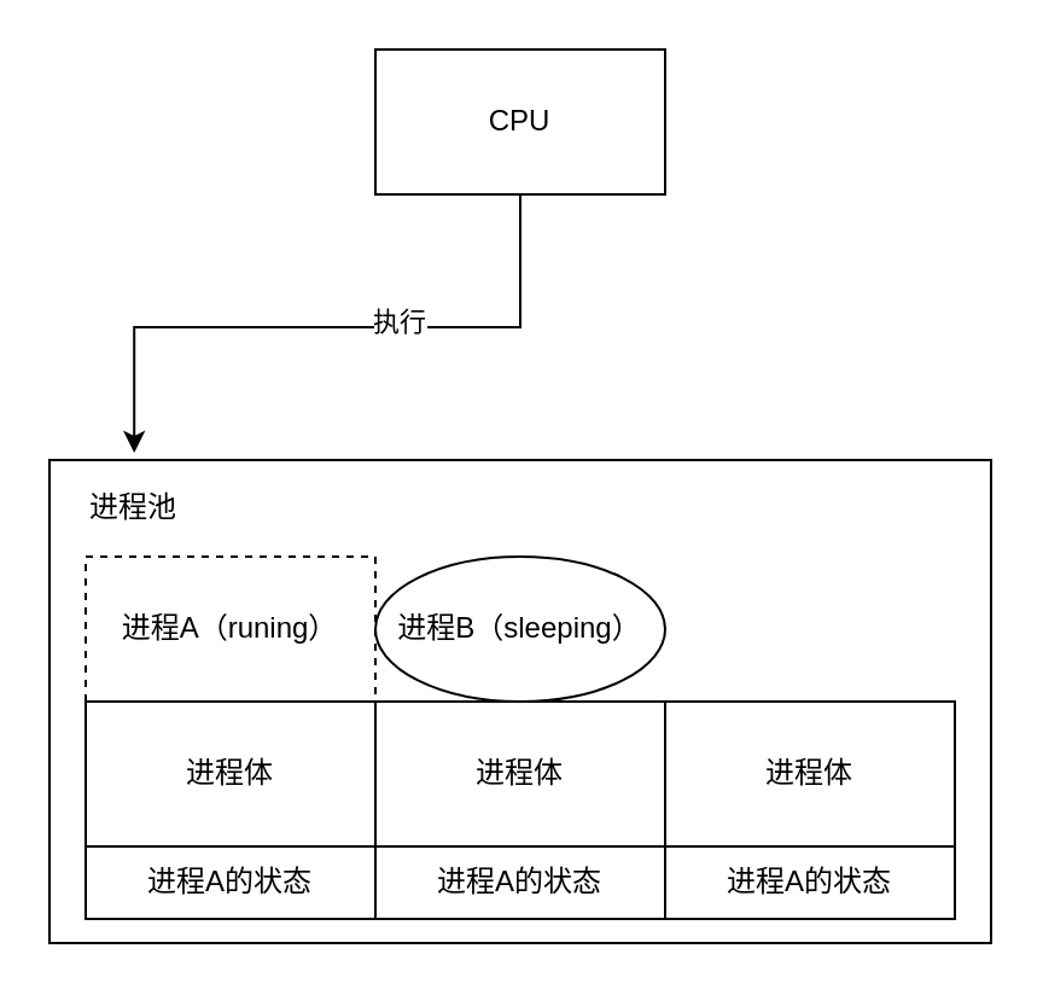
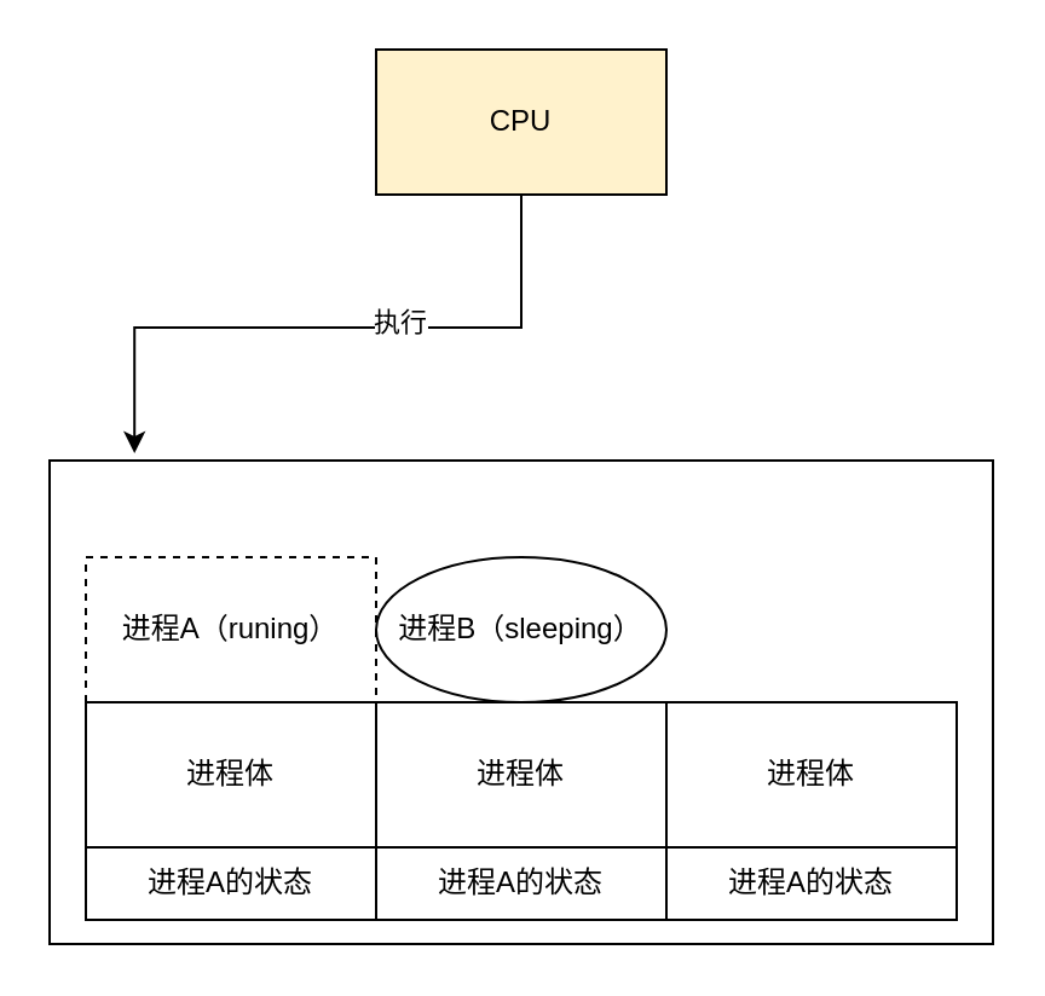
- <mxCell id="5" value="CPU" style="rounded=0;whiteSpace=wrap;html=1;" vertex="1" parent="1"><mxGeometry x="155" y="20" width="120" height="60" as="geometry" /></mxCell>
+ <mxCell id="5" value="CPU" style="rounded=0;whiteSpace=wrap;html=1;fillColor=#fff2cc;" vertex="1" parent="1"><mxGeometry x="155" y="20" width="120" height="60" as="geometry" /></mxCell>
- <mxCell id="14" value="进程池" style="text;html=1;strokeColor=none;fillColor=none;align=center;verticalAlign=middle;whiteSpace=wrap;rounded=0;" vertex="1" parent="1"><mxGeometry x="35" y="200" width="40" height="20" as="geometry" /></mxCell>
